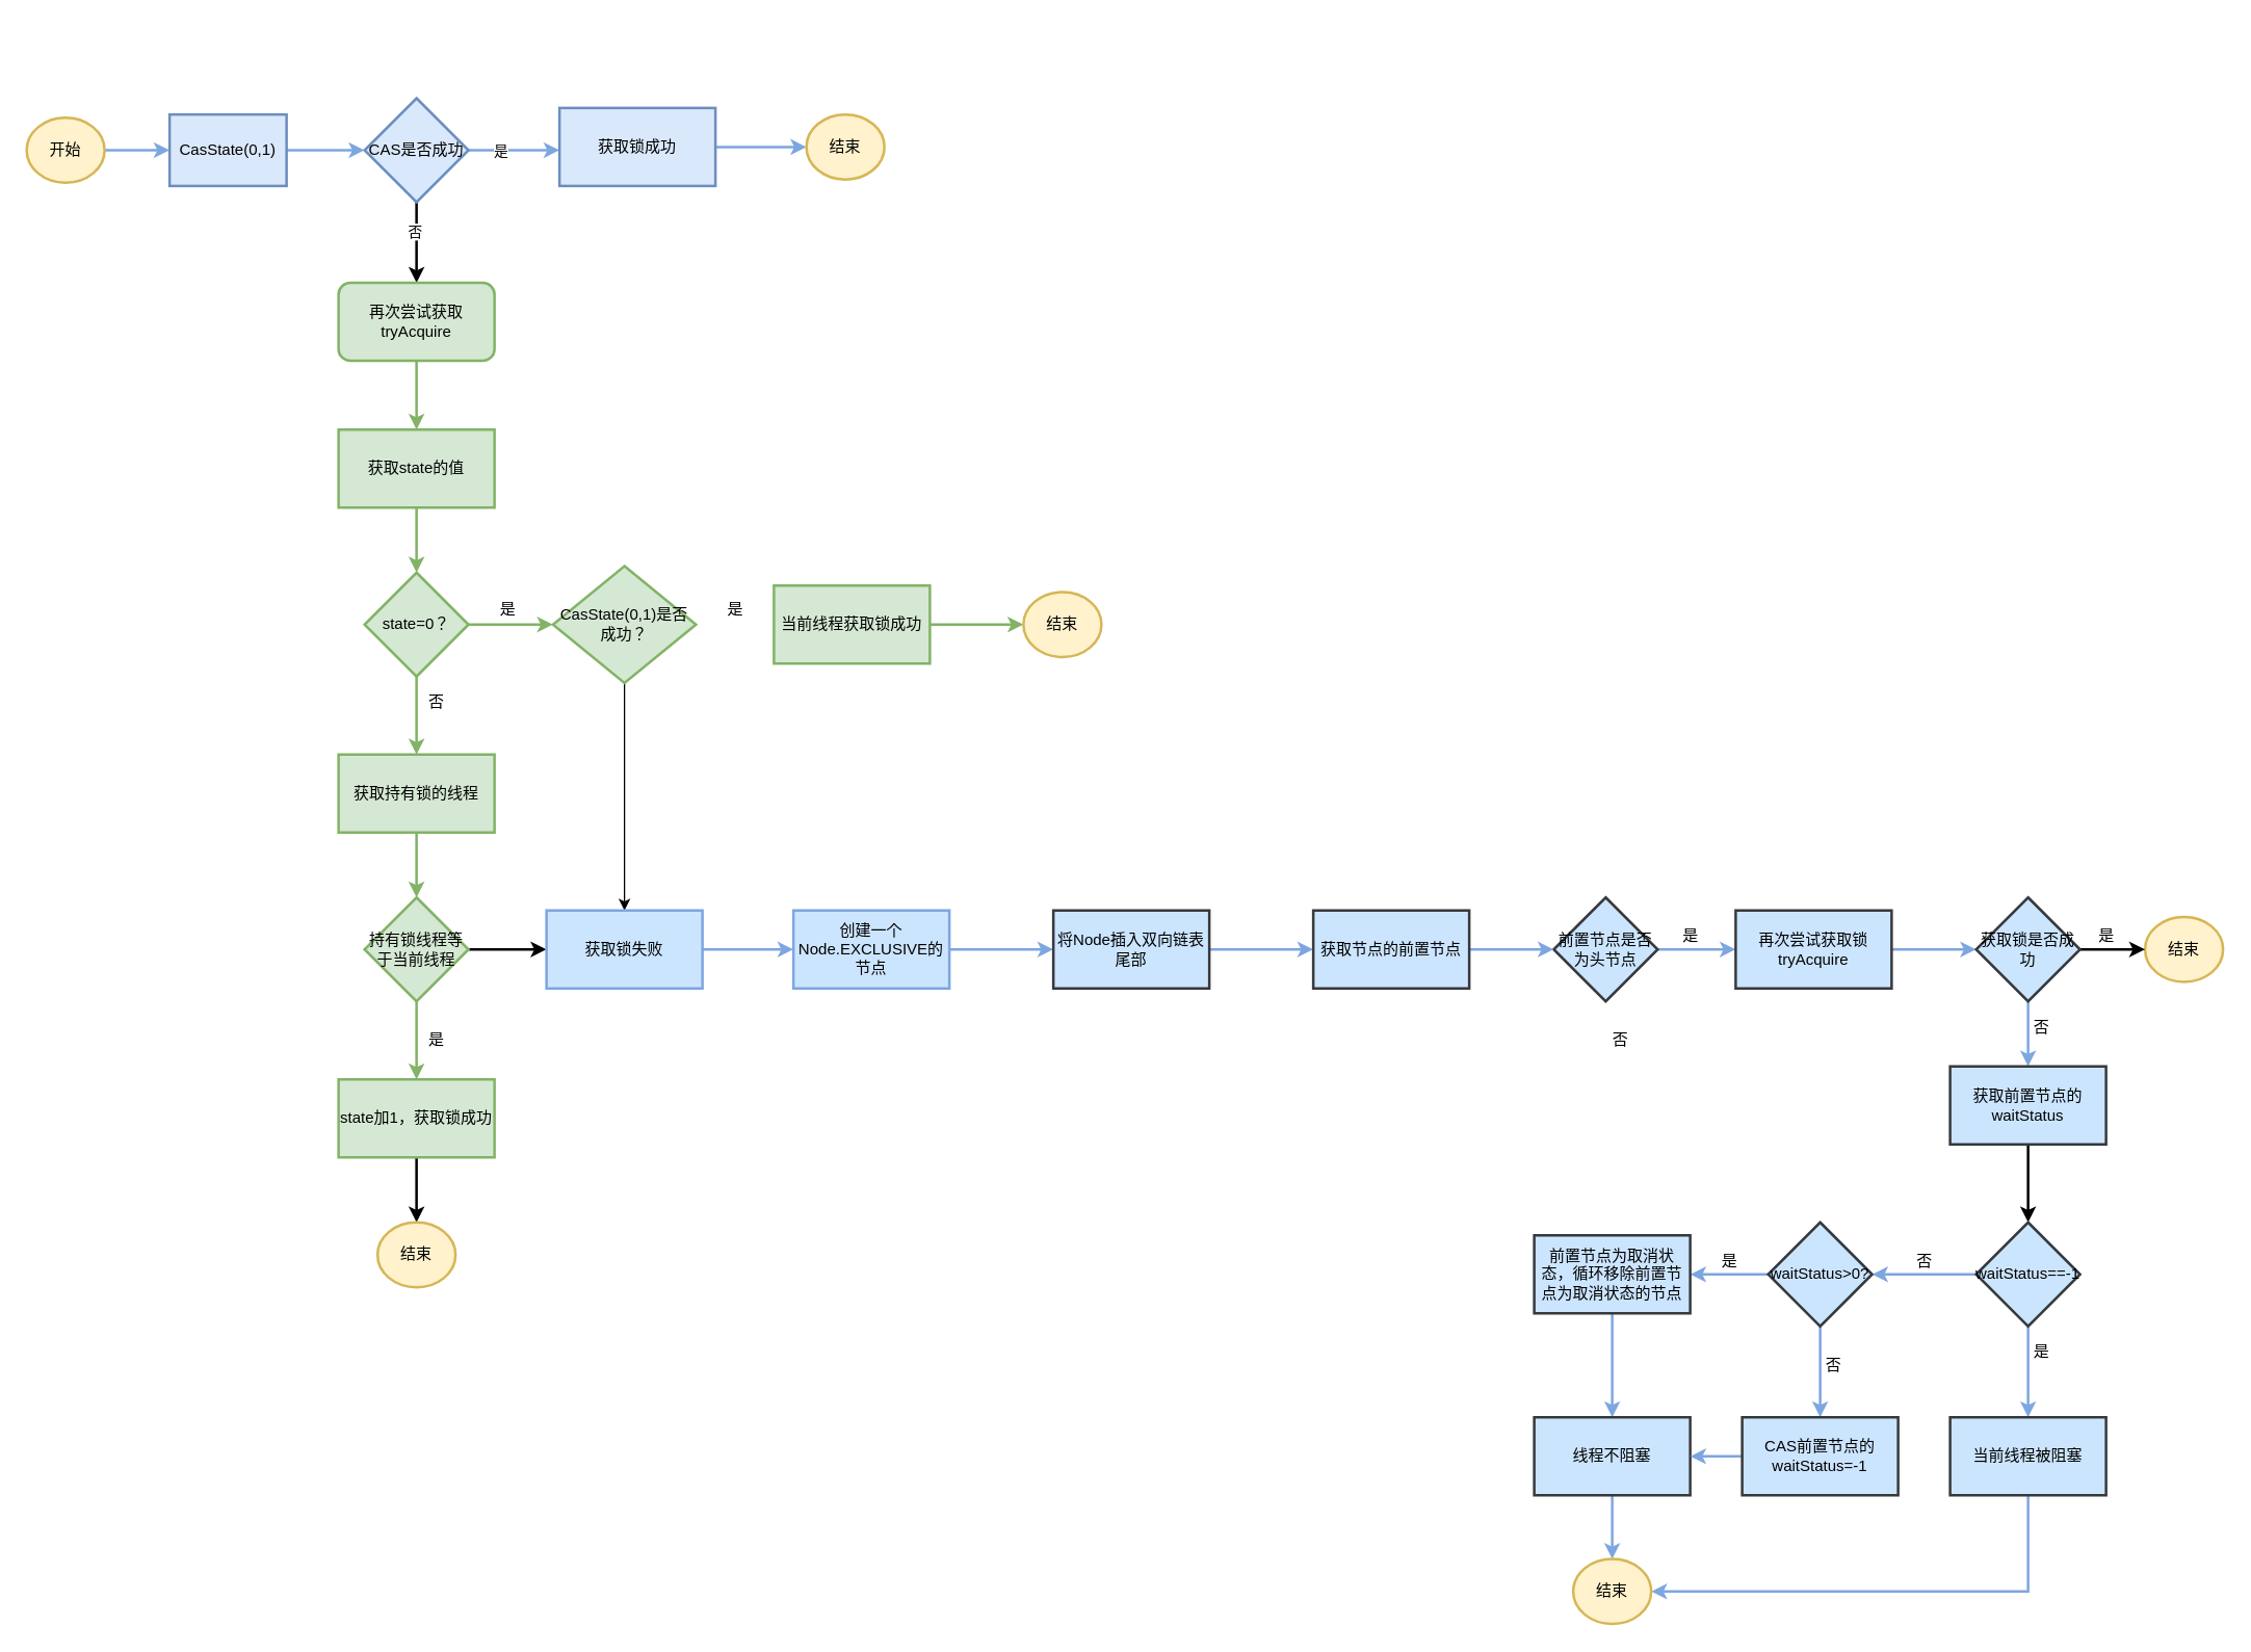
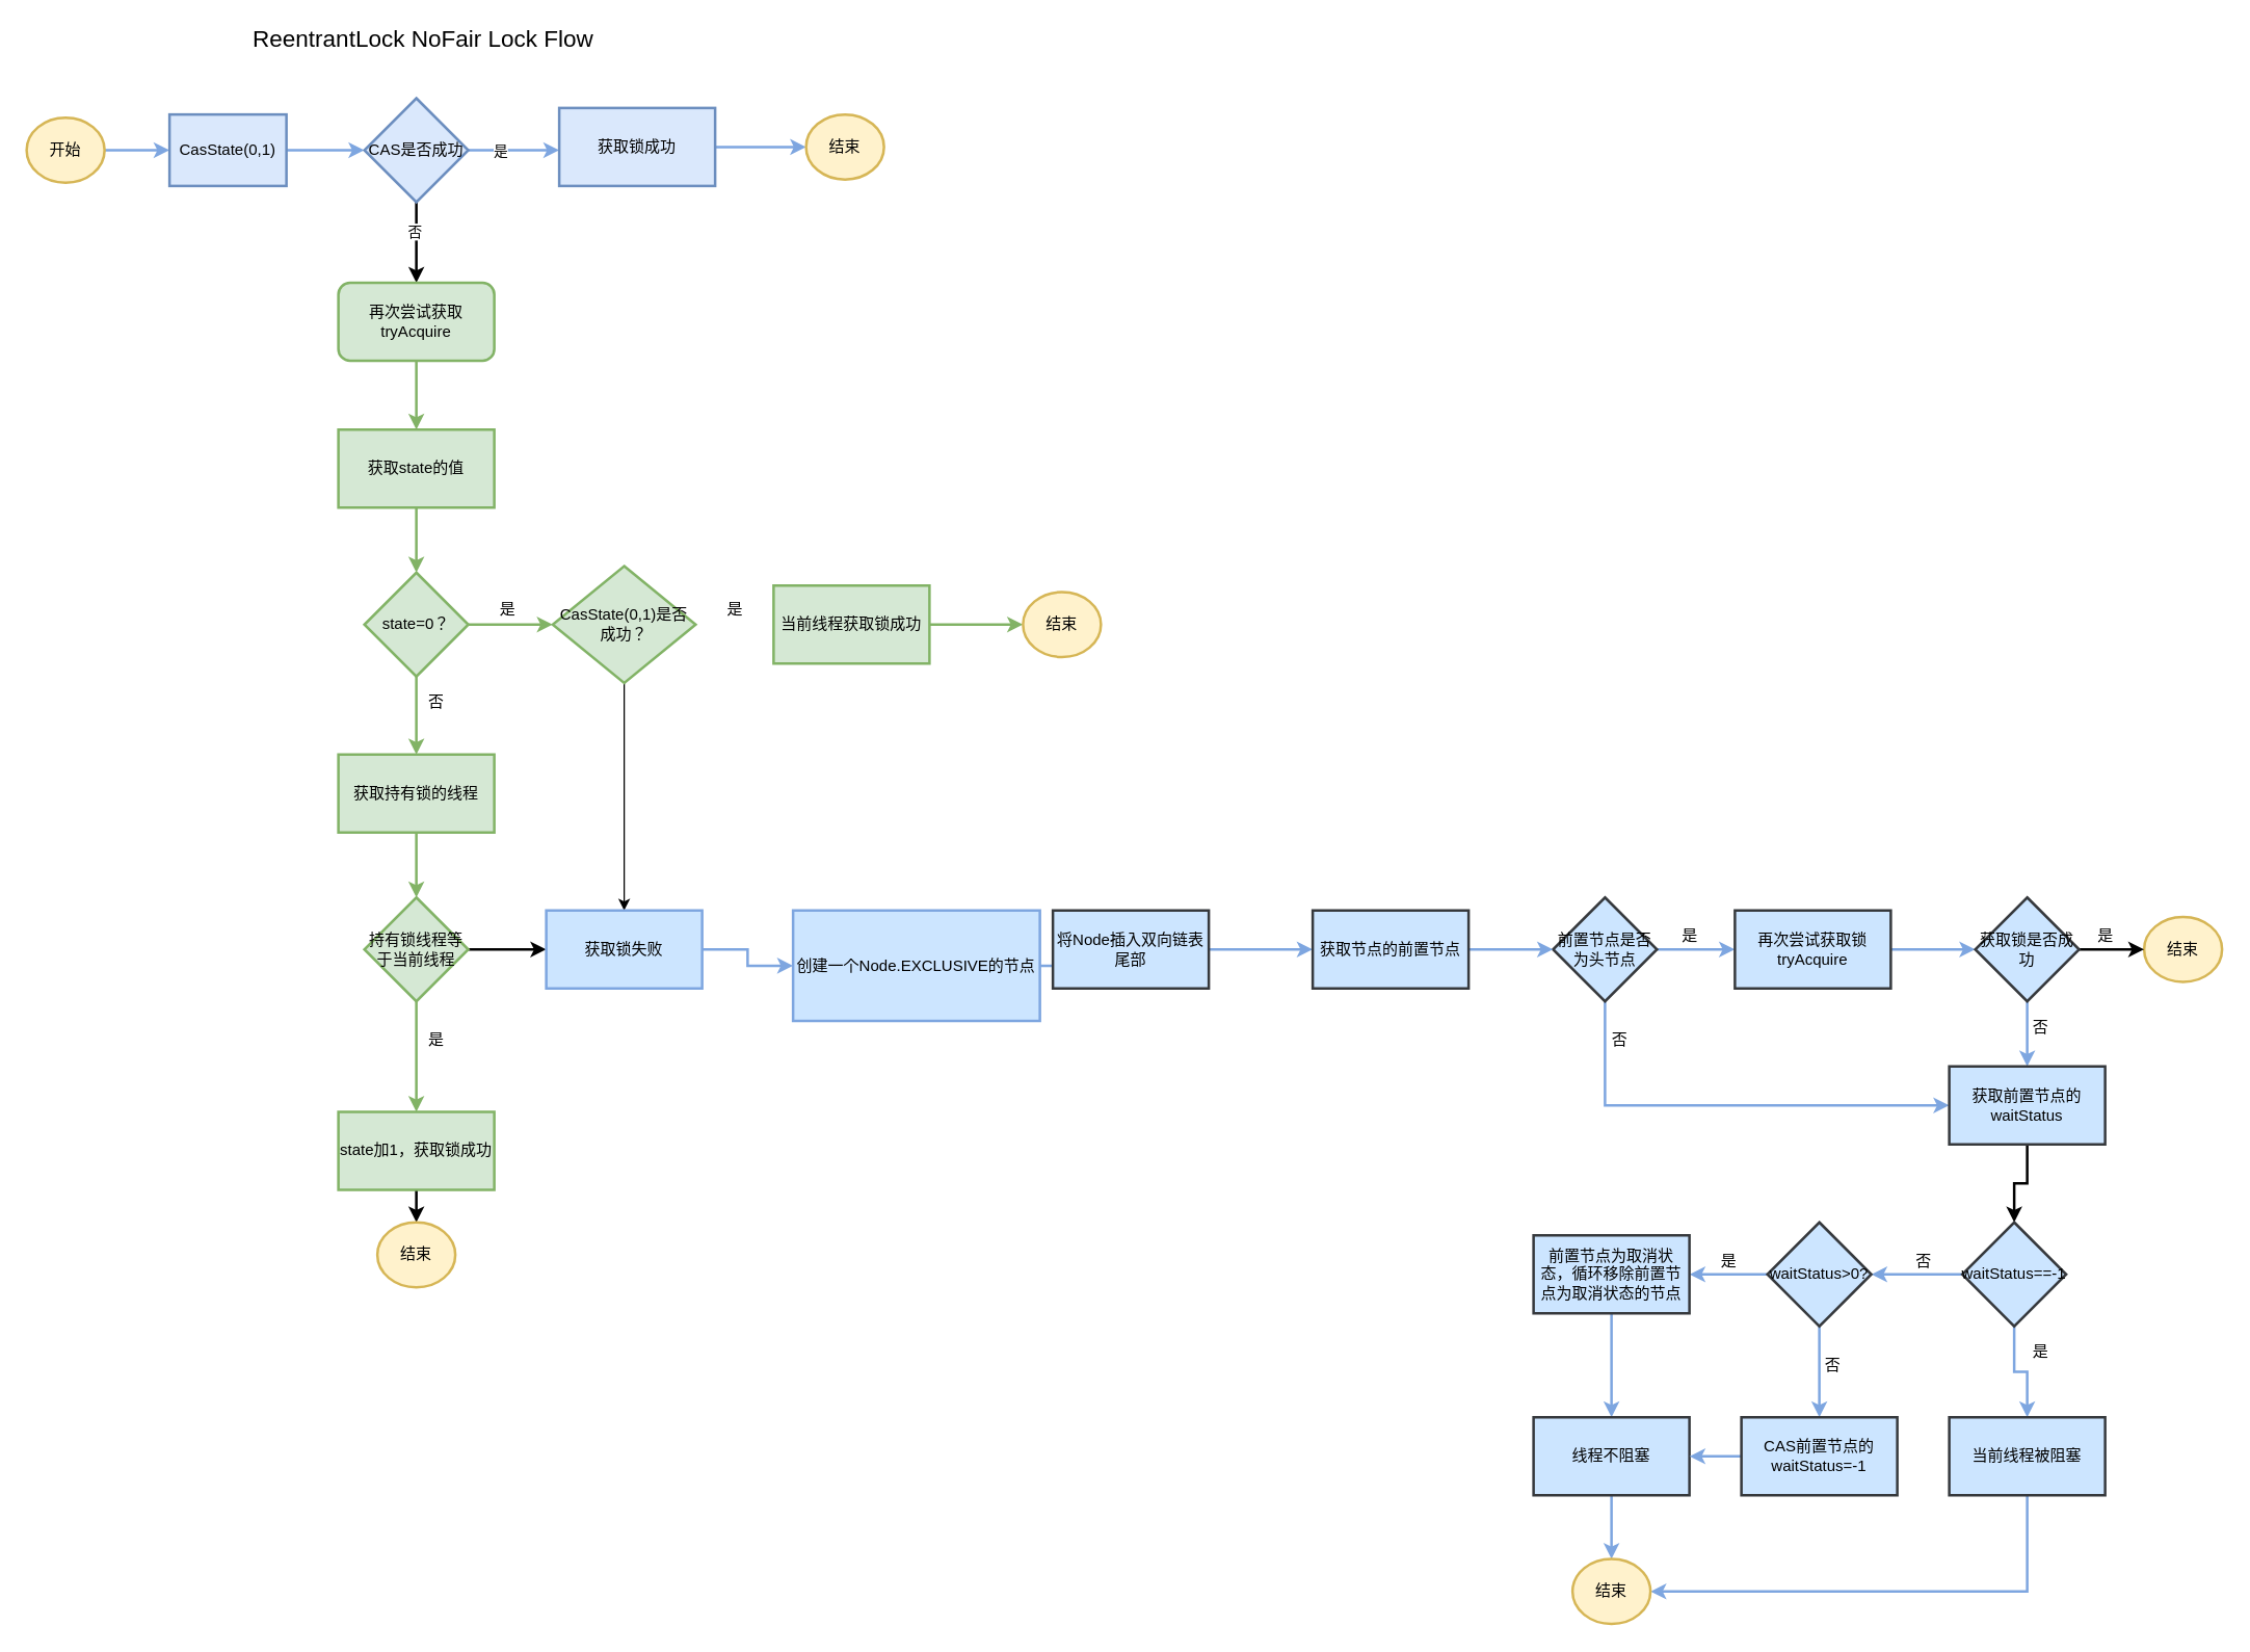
+ <mxCell id="45" value="&lt;font style=&quot;font-size: 18px&quot;&gt;ReentrantLock NoFair Lock Flow&lt;/font&gt;" style="text;html=1;align=center;verticalAlign=middle;resizable=0;points=[];autosize=1;" parent="1" vertex="1"><mxGeometry x="185" y="20" width="280" height="20" as="geometry" /></mxCell>
- <mxCell id="39" value="创建一个Node.EXCLUSIVE的节点" style="whiteSpace=wrap;html=1;strokeWidth=2;fillColor=#cce5ff;strokeColor=#7EA6E0;" parent="1" vertex="1"><mxGeometry x="610" y="700" width="120" height="60" as="geometry" /></mxCell>
+ <mxCell id="39" value="创建一个Node.EXCLUSIVE的节点" style="whiteSpace=wrap;html=1;strokeWidth=2;fillColor=#cce5ff;strokeColor=#7EA6E0;" parent="1" vertex="1"><mxGeometry x="610" y="700" width="190" height="85" as="geometry" /></mxCell>
+ <mxCell id="43" value="" style="edgeStyle=orthogonalEdgeStyle;rounded=0;orthogonalLoop=1;jettySize=auto;html=1;strokeWidth=2;entryX=0;entryY=0.5;entryDx=0;entryDy=0;exitX=0.5;exitY=1;exitDx=0;exitDy=0;fillColor=#cce5ff;strokeColor=#7EA6E0;" edge="1" parent="1" source="44" target="59"><mxGeometry relative="1" as="geometry"><mxPoint x="1235" y="860" as="targetPoint" /></mxGeometry></mxCell>
- <mxCell id="26" value="state加1，获取锁成功" style="whiteSpace=wrap;html=1;strokeWidth=2;fillColor=#d5e8d4;strokeColor=#82b366;" parent="1" vertex="1"><mxGeometry x="260" y="830" width="120" height="60" as="geometry" /></mxCell>
+ <mxCell id="26" value="state加1，获取锁成功" style="whiteSpace=wrap;html=1;strokeWidth=2;fillColor=#d5e8d4;strokeColor=#82b366;" parent="1" vertex="1"><mxGeometry x="260" y="855" width="120" height="60" as="geometry" /></mxCell>
- <mxCell id="64" value="waitStatus==-1" style="rhombus;whiteSpace=wrap;html=1;strokeWidth=2;fillColor=#cce5ff;strokeColor=#36393d;" vertex="1" parent="1"><mxGeometry x="1520" y="940" width="80" height="80" as="geometry" /></mxCell>
+ <mxCell id="64" value="waitStatus==-1" style="rhombus;whiteSpace=wrap;html=1;strokeWidth=2;fillColor=#cce5ff;strokeColor=#36393d;" vertex="1" parent="1"><mxGeometry x="1510" y="940" width="80" height="80" as="geometry" /></mxCell>
